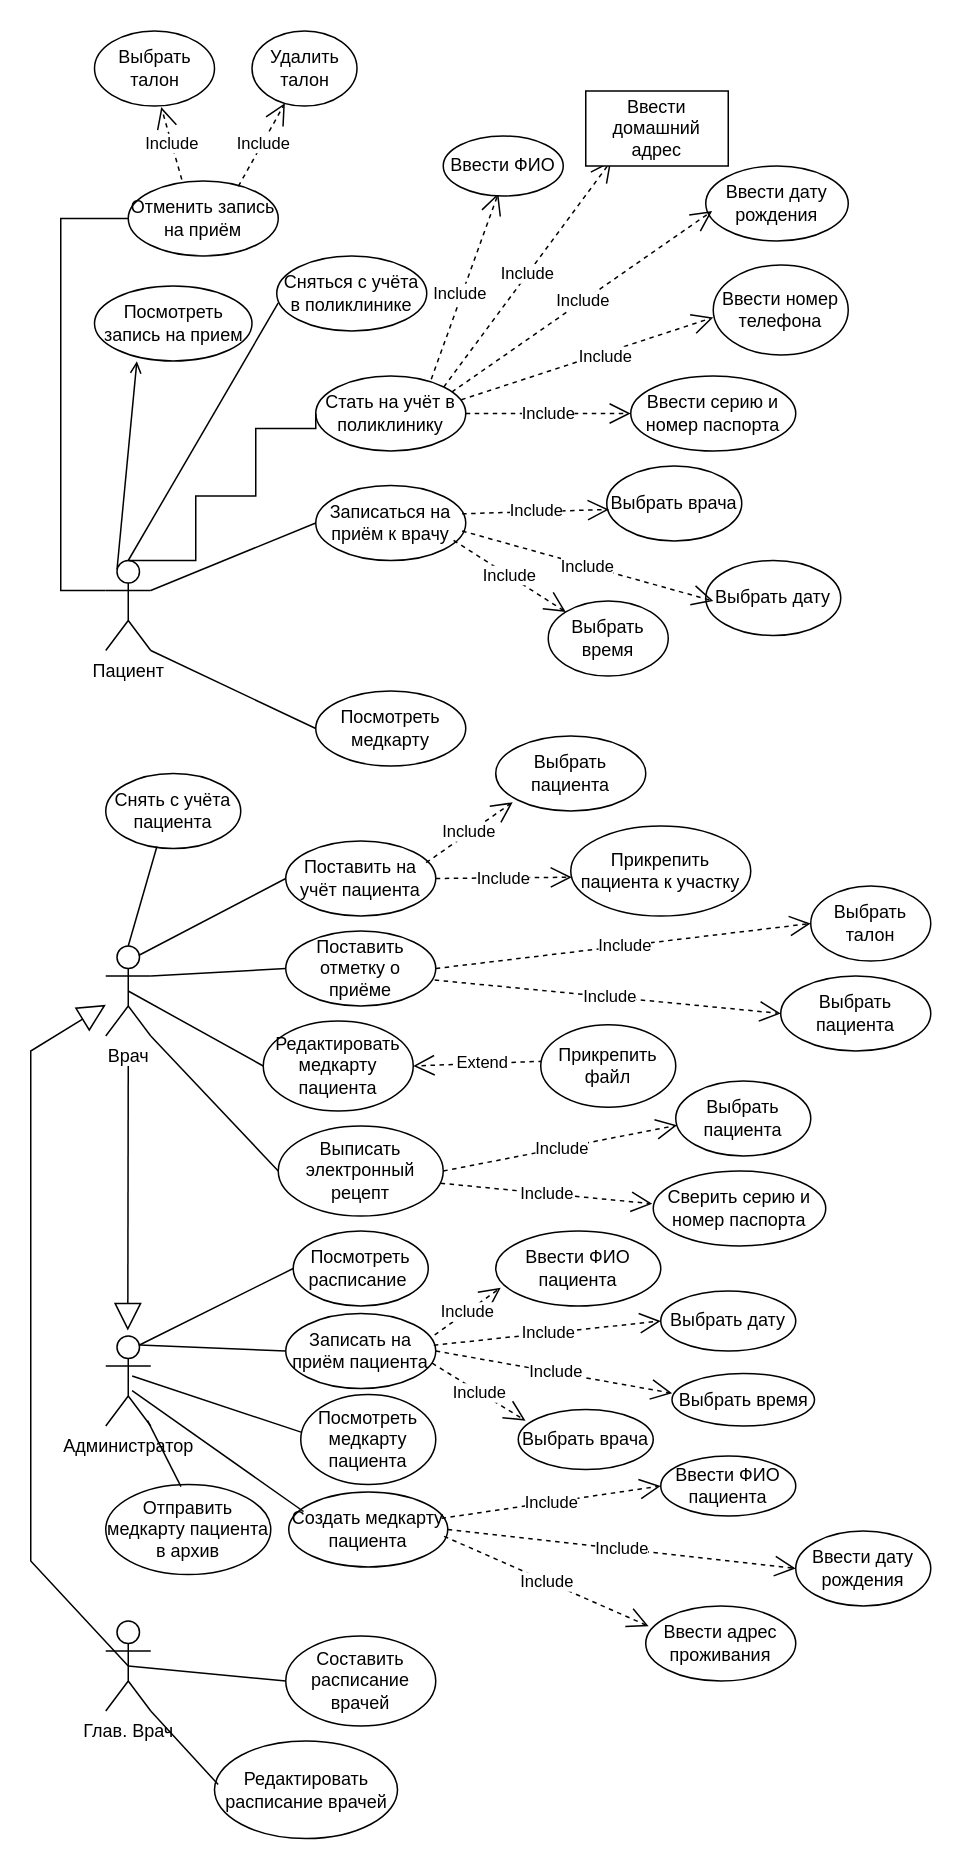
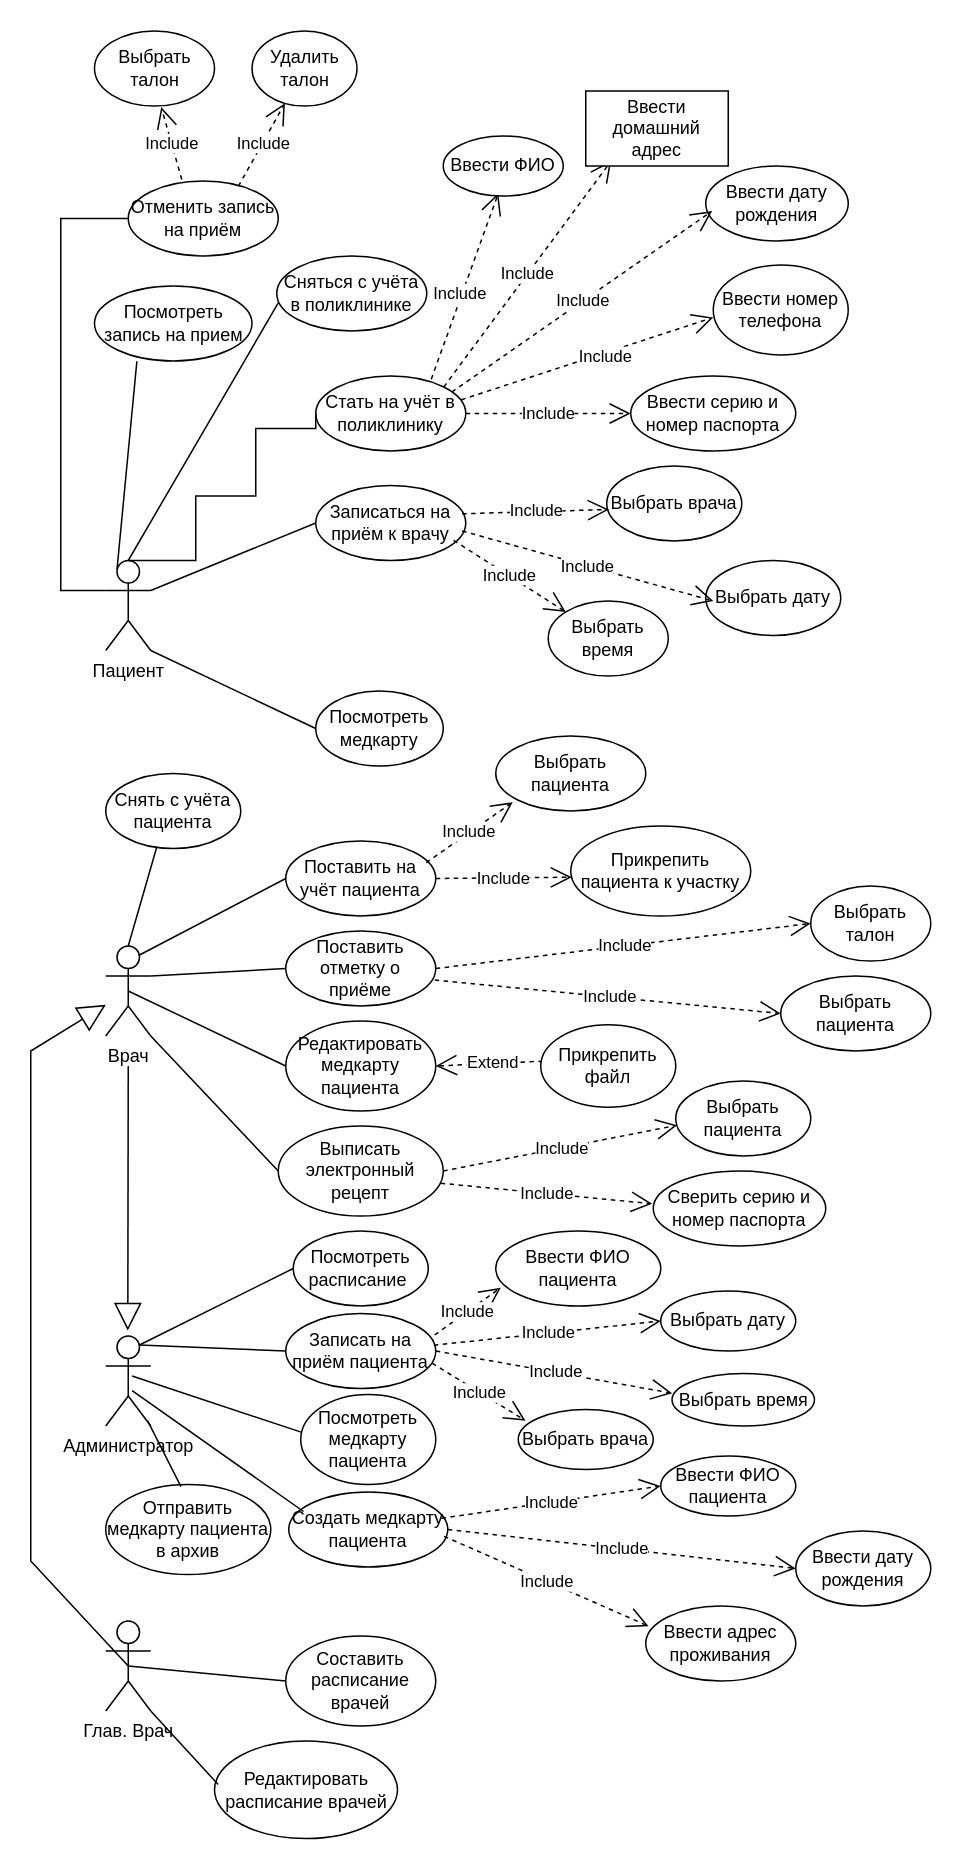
- <mxCell id="39" value="" style="endArrow=open;html=1;rounded=0;exitX=0.25;exitY=0.1;exitDx=0;exitDy=0;exitPerimeter=0;entryX=0.269;entryY=1.003;entryDx=0;entryDy=0;entryPerimeter=0;" edge="1" parent="1" source="2" target="6"><mxGeometry width="50" height="50" relative="1" as="geometry"><mxPoint x="360" y="320" as="sourcePoint" /><mxPoint x="410" y="270" as="targetPoint" /><Array as="points" /></mxGeometry></mxCell>
+ <mxCell id="39" value="" style="endArrow=none;html=1;rounded=0;exitX=0.25;exitY=0.1;exitDx=0;exitDy=0;exitPerimeter=0;entryX=0.269;entryY=1.003;entryDx=0;entryDy=0;entryPerimeter=0;" edge="1" parent="1" source="2" target="6"><mxGeometry width="50" height="50" relative="1" as="geometry"><mxPoint x="360" y="320" as="sourcePoint" /><mxPoint x="410" y="270" as="targetPoint" /><Array as="points" /></mxGeometry></mxCell>
- <mxCell id="8" value="&lt;font style=&quot;vertical-align: inherit;&quot;&gt;&lt;font style=&quot;vertical-align: inherit;&quot;&gt;Посмотреть медкарту&lt;/font&gt;&lt;/font&gt;" style="ellipse;whiteSpace=wrap;html=1;" parent="1" vertex="1"><mxGeometry x="210" y="460" width="100" height="50" as="geometry" /></mxCell>
+ <mxCell id="8" value="&lt;font style=&quot;vertical-align: inherit;&quot;&gt;&lt;font style=&quot;vertical-align: inherit;&quot;&gt;Посмотреть медкарту&lt;/font&gt;&lt;/font&gt;" style="ellipse;whiteSpace=wrap;html=1;" parent="1" vertex="1"><mxGeometry x="210" y="460" width="85" height="50" as="geometry" /></mxCell>
- <mxCell id="16" value="&lt;font style=&quot;vertical-align: inherit;&quot;&gt;&lt;font style=&quot;vertical-align: inherit;&quot;&gt;&lt;font style=&quot;vertical-align: inherit;&quot;&gt;&lt;font style=&quot;vertical-align: inherit;&quot;&gt;Редактировать медкарту пациента&lt;/font&gt;&lt;/font&gt;&lt;/font&gt;&lt;/font&gt;" style="ellipse;whiteSpace=wrap;html=1;" parent="1" vertex="1"><mxGeometry x="175" y="680" width="100" height="60" as="geometry" /></mxCell>
+ <mxCell id="16" value="&lt;font style=&quot;vertical-align: inherit;&quot;&gt;&lt;font style=&quot;vertical-align: inherit;&quot;&gt;&lt;font style=&quot;vertical-align: inherit;&quot;&gt;&lt;font style=&quot;vertical-align: inherit;&quot;&gt;Редактировать медкарту пациента&lt;/font&gt;&lt;/font&gt;&lt;/font&gt;&lt;/font&gt;" style="ellipse;whiteSpace=wrap;html=1;" parent="1" vertex="1"><mxGeometry x="190" y="680" width="100" height="60" as="geometry" /></mxCell>
